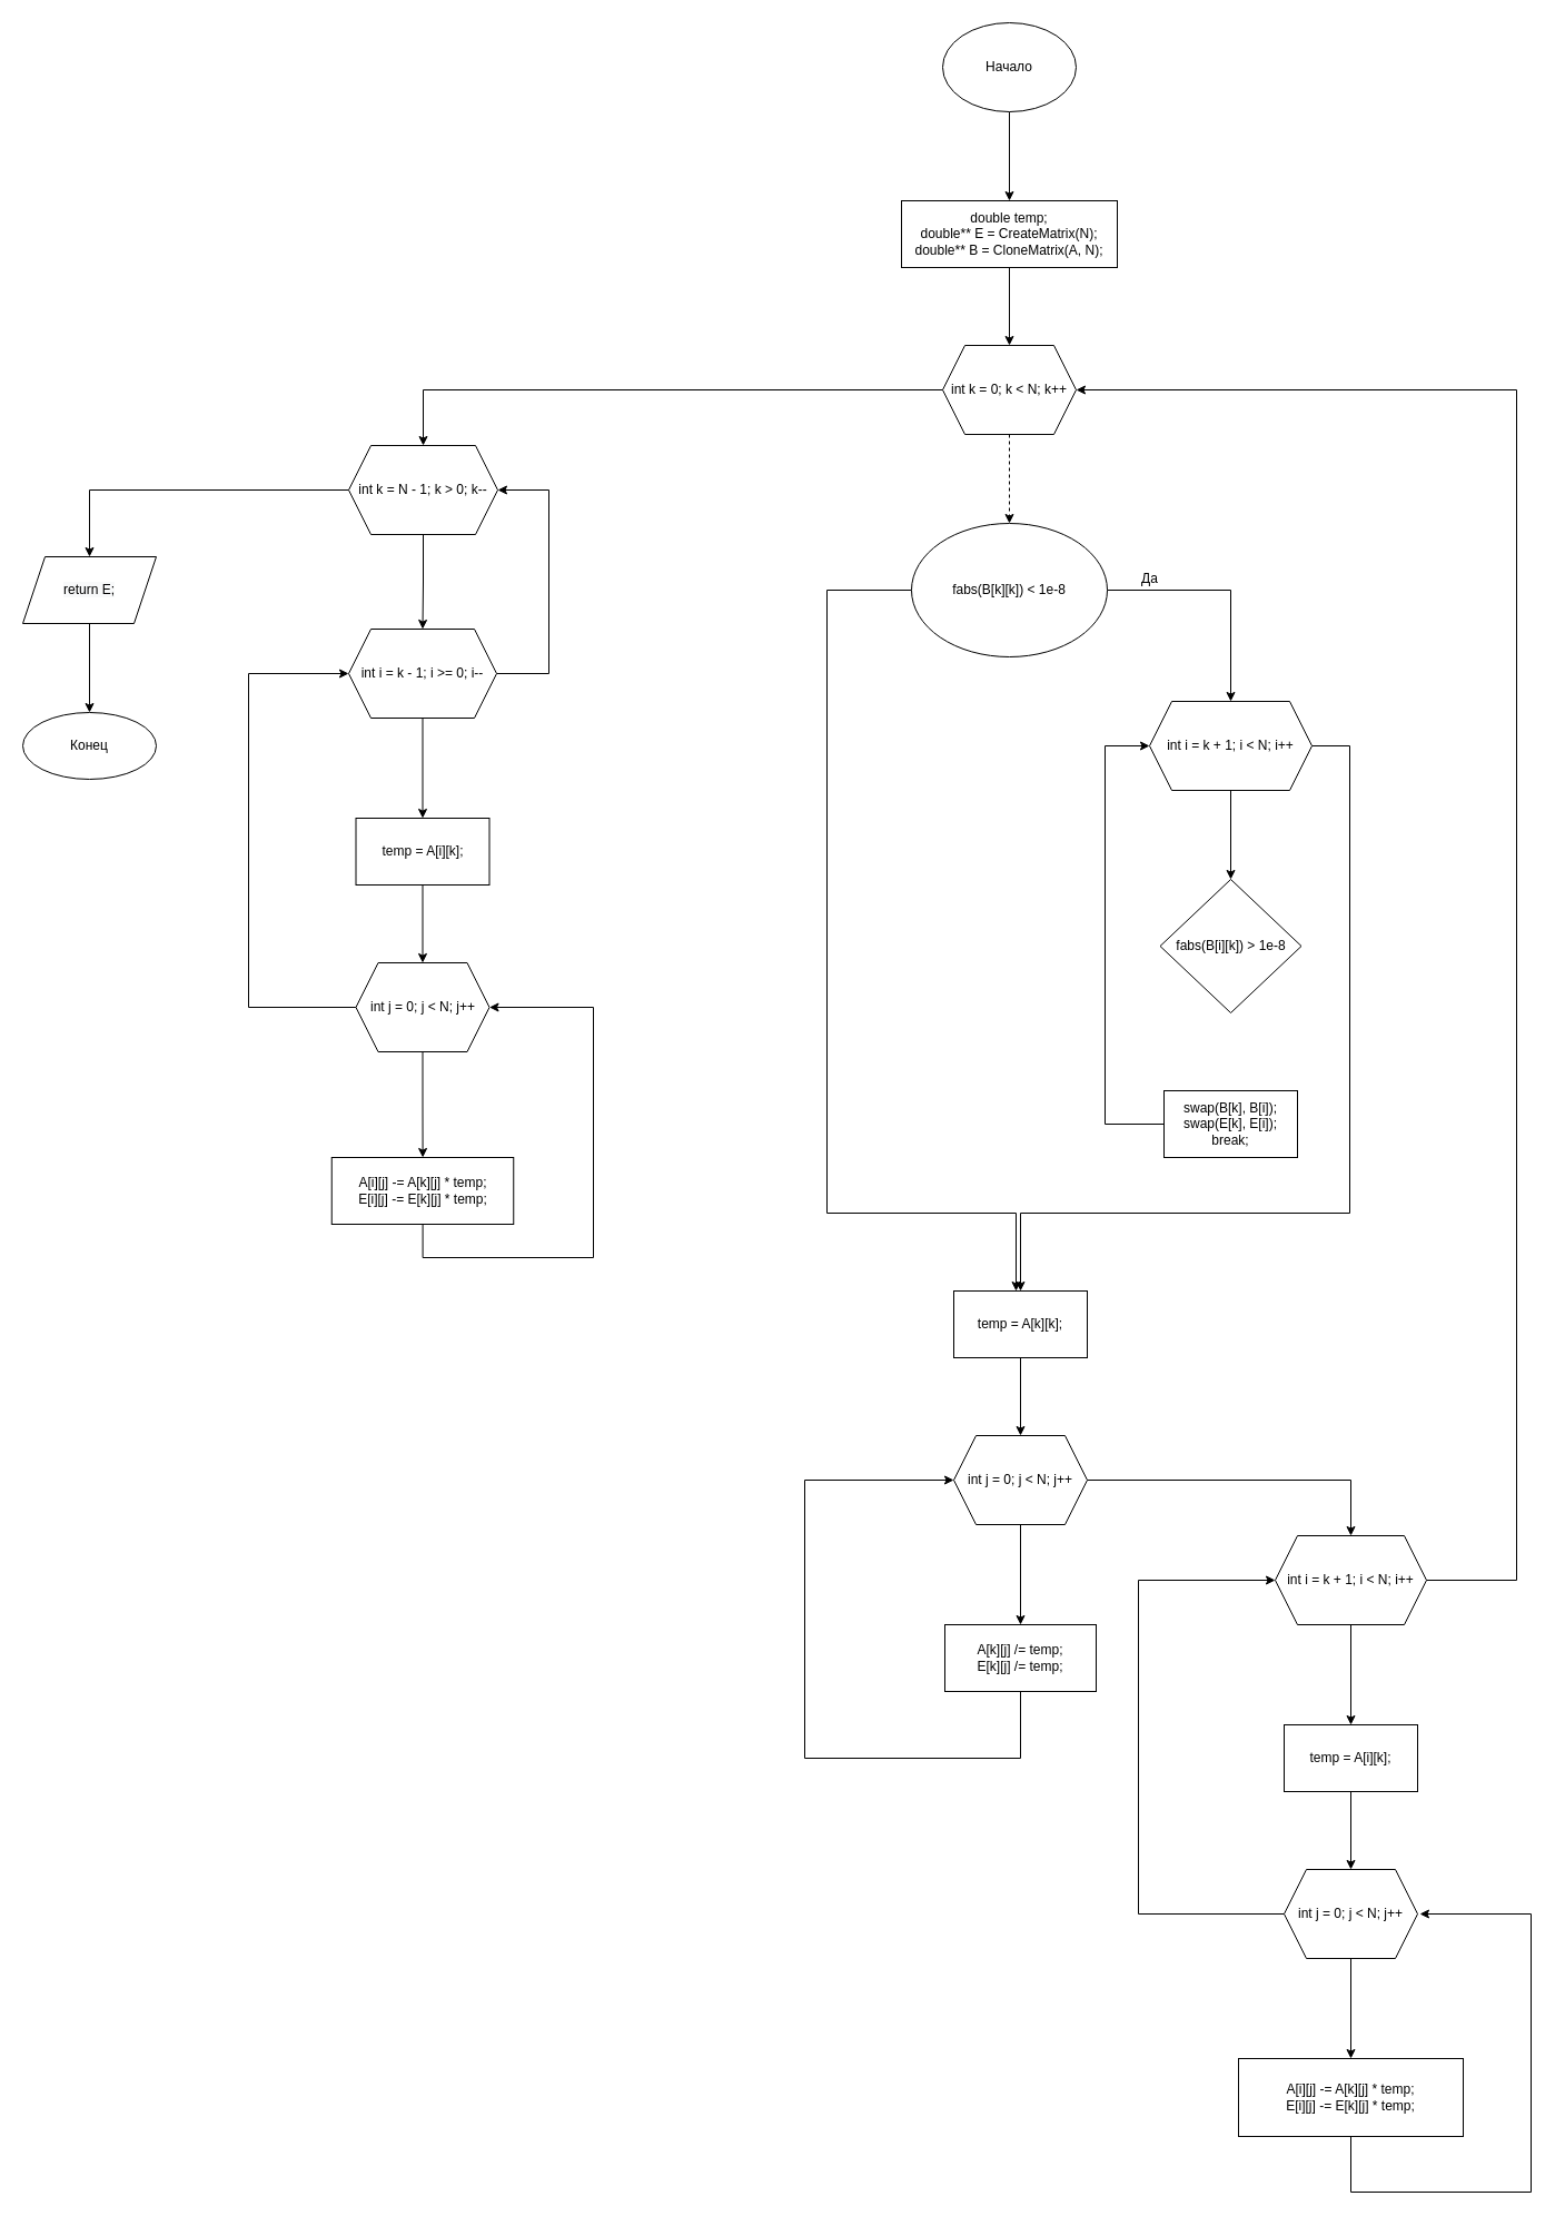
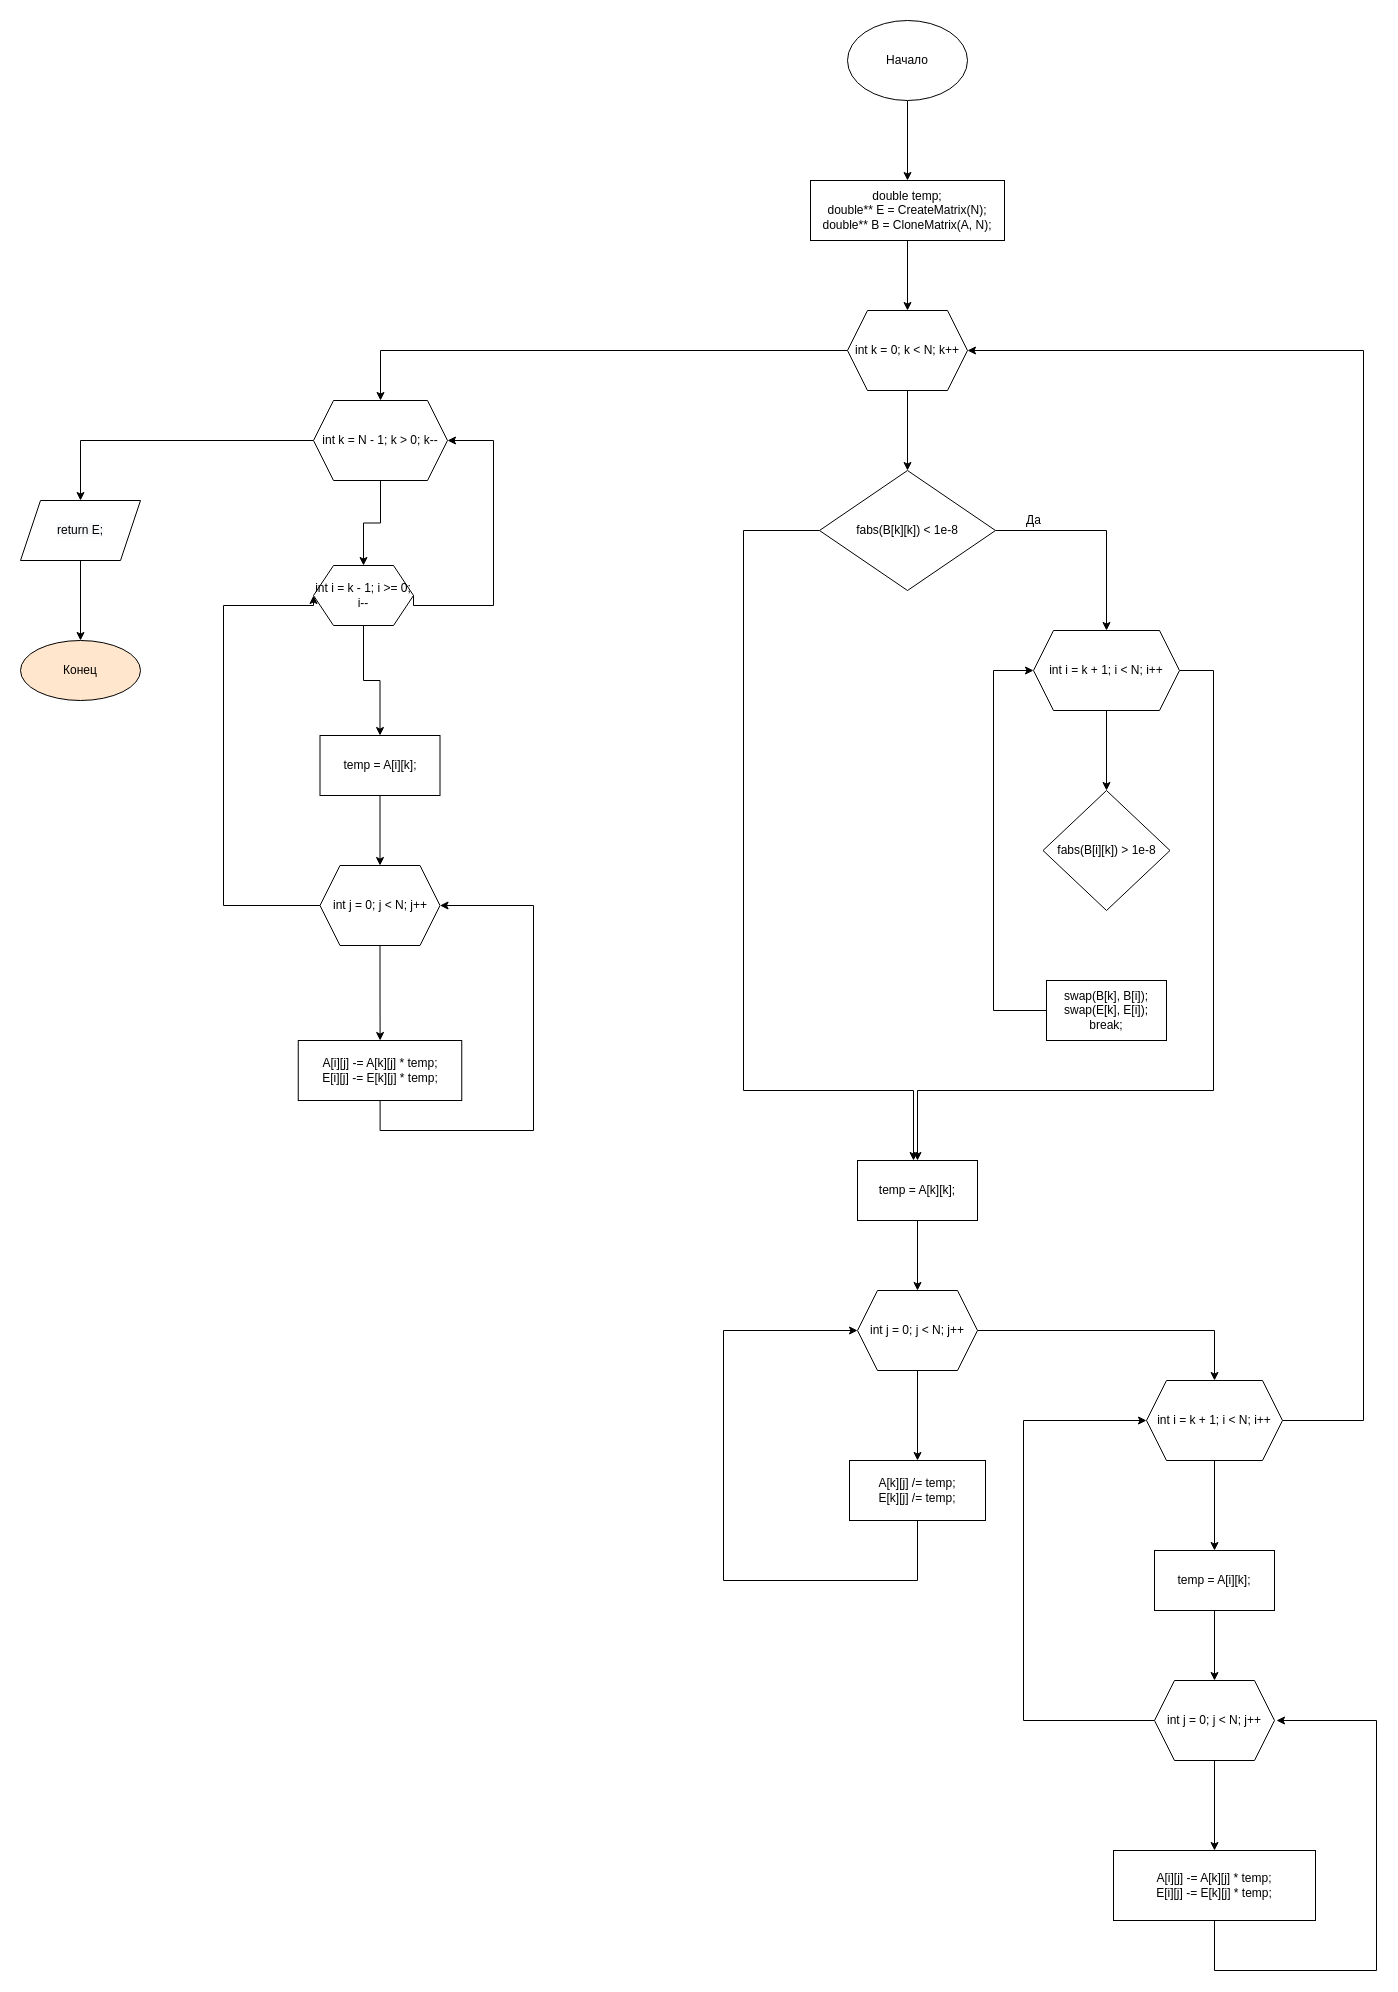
- <mxCell id="7" value="" style="edgeStyle=orthogonalEdgeStyle;rounded=0;orthogonalLoop=1;jettySize=auto;html=1;dashed=1;" edge="1" parent="1" source="8" target="44"><mxGeometry relative="1" as="geometry" /></mxCell>
+ <mxCell id="7" value="" style="edgeStyle=orthogonalEdgeStyle;rounded=0;orthogonalLoop=1;jettySize=auto;html=1;" edge="1" parent="1" source="8" target="44"><mxGeometry relative="1" as="geometry" /></mxCell>
- <mxCell id="44" value="fabs(B[k][k]) &lt; 1e-8" style="ellipse;whiteSpace=wrap;html=1;" vertex="1" parent="1"><mxGeometry x="819" y="470" width="176" height="120" as="geometry" /></mxCell>
+ <mxCell id="44" value="fabs(B[k][k]) &lt; 1e-8" style="rhombus;whiteSpace=wrap;html=1;" vertex="1" parent="1"><mxGeometry x="819" y="470" width="176" height="120" as="geometry" /></mxCell>
- <mxCell id="31" value="int i = k - 1; i &gt;= 0; i--" style="shape=hexagon;perimeter=hexagonPerimeter2;whiteSpace=wrap;html=1;fixedSize=1;" parent="1" vertex="1"><mxGeometry x="313" y="565" width="133" height="80" as="geometry" /></mxCell>
+ <mxCell id="31" value="int i = k - 1; i &gt;= 0; i--" style="shape=hexagon;perimeter=hexagonPerimeter2;whiteSpace=wrap;html=1;fixedSize=1;" parent="1" vertex="1"><mxGeometry x="313" y="565" width="100" height="60" as="geometry" /></mxCell>
- <mxCell id="41" value="Конец" style="ellipse;whiteSpace=wrap;html=1;" parent="1" vertex="1"><mxGeometry x="20" y="640" width="120" height="60" as="geometry" /></mxCell>
+ <mxCell id="41" value="Конец" style="ellipse;whiteSpace=wrap;html=1;fillColor=#ffe6cc;" parent="1" vertex="1"><mxGeometry x="20" y="640" width="120" height="60" as="geometry" /></mxCell>
